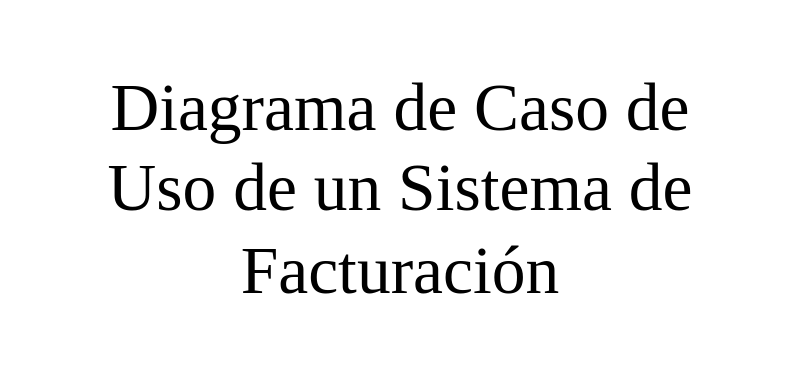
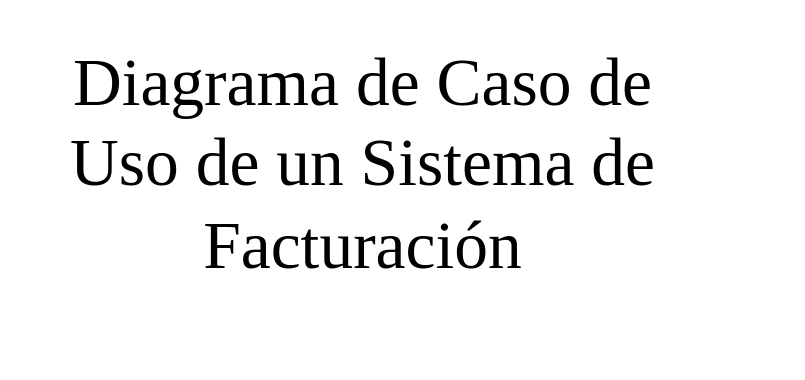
- <mxCell id="2" value="&lt;font style=&quot;font-size: 27px;&quot; face=&quot;Times New Roman&quot;&gt;Diagrama de Caso de Uso de un Sistema de Facturación&lt;/font&gt;" style="text;html=1;align=center;verticalAlign=middle;whiteSpace=wrap;rounded=0;" vertex="1" parent="1"><mxGeometry x="20" y="20" width="280" height="110" as="geometry" /></mxCell>
+ <mxCell id="2" value="&lt;font style=&quot;font-size: 27px;&quot; face=&quot;Times New Roman&quot;&gt;Diagrama de Caso de Uso de un Sistema de Facturación&lt;/font&gt;" style="text;html=1;align=center;verticalAlign=middle;whiteSpace=wrap;rounded=0;" vertex="1" parent="1"><mxGeometry x="5" y="10" width="280" height="110" as="geometry" /></mxCell>
